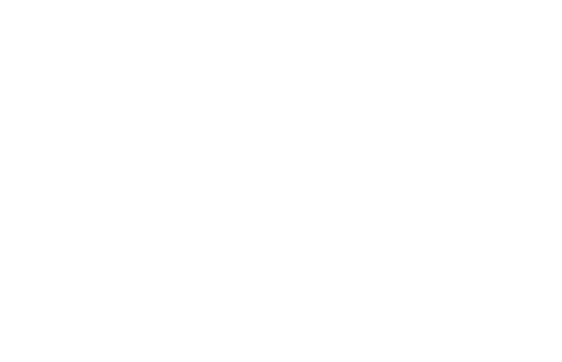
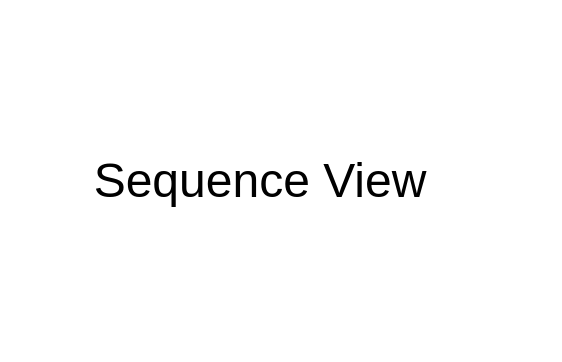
+ <mxCell id="2" value="Sequence View" style="text;html=1;strokeColor=none;fillColor=none;align=center;verticalAlign=middle;whiteSpace=wrap;rounded=0;fontSize=48;opacity=30;" vertex="1" parent="1"><mxGeometry x="20" y="20" width="480" height="320" as="geometry" /></mxCell>
